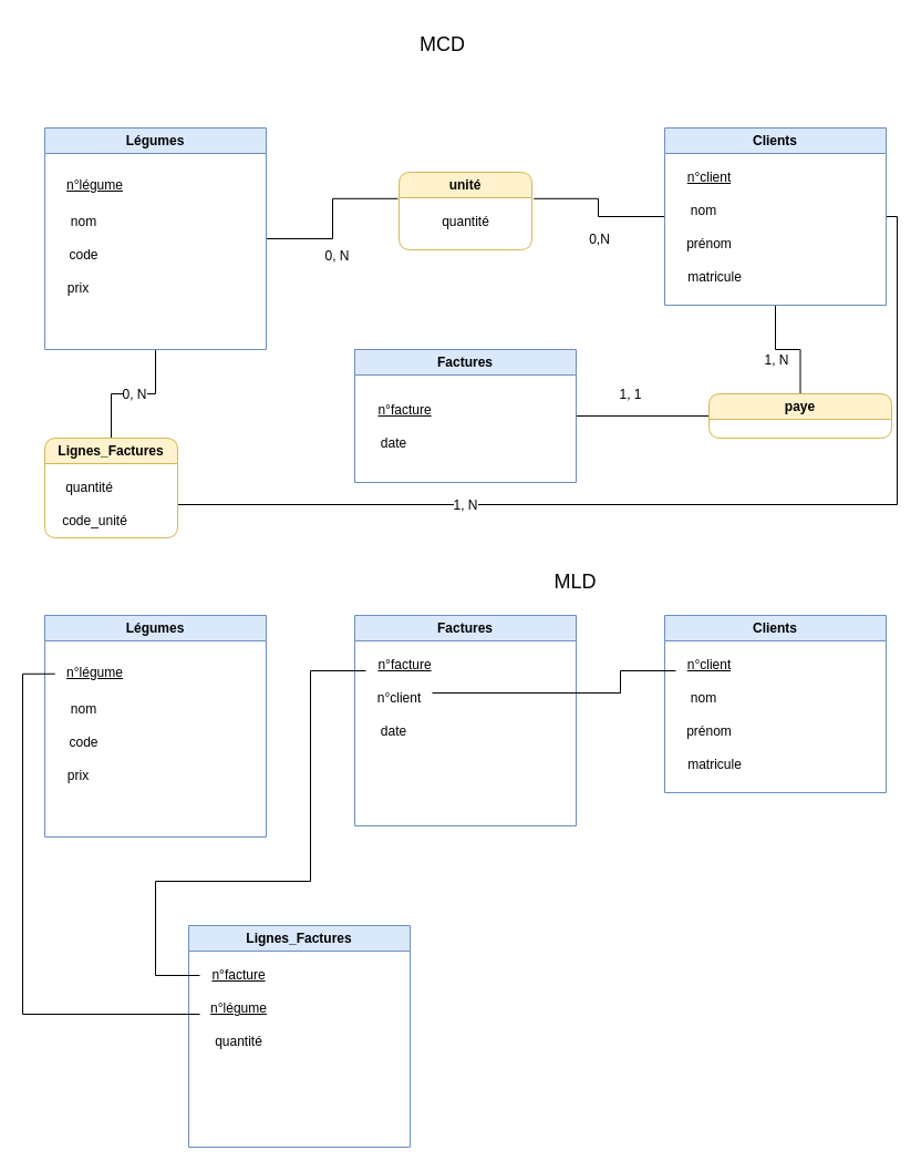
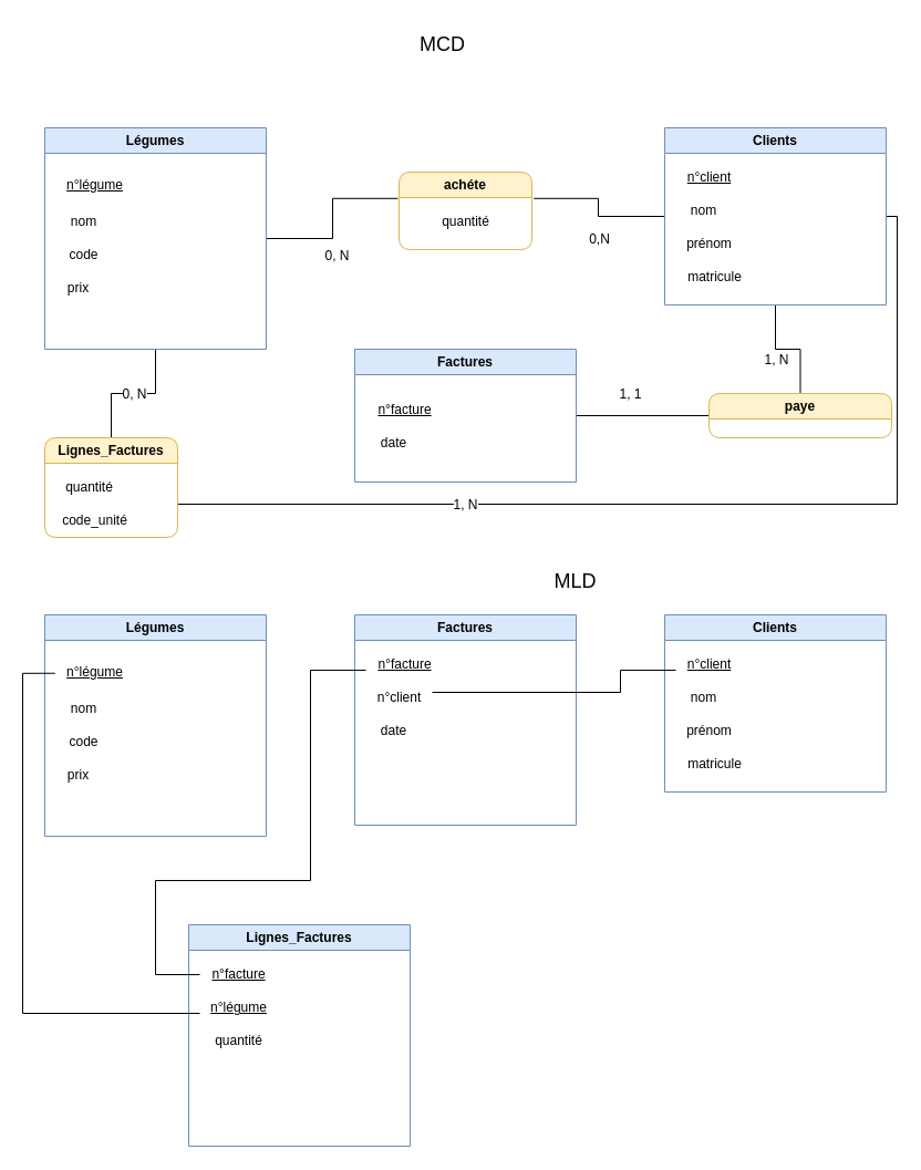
- <mxCell id="23" value="unité" style="swimlane;whiteSpace=wrap;html=1;fontSize=12;fillColor=#fff2cc;strokeColor=#d6b656;rounded=1;" vertex="1" parent="1"><mxGeometry x="360" y="155" width="120" height="70" as="geometry" /></mxCell>
+ <mxCell id="23" value="achéte" style="swimlane;whiteSpace=wrap;html=1;fontSize=12;fillColor=#fff2cc;strokeColor=#d6b656;rounded=1;" vertex="1" parent="1"><mxGeometry x="360" y="155" width="120" height="70" as="geometry" /></mxCell>
